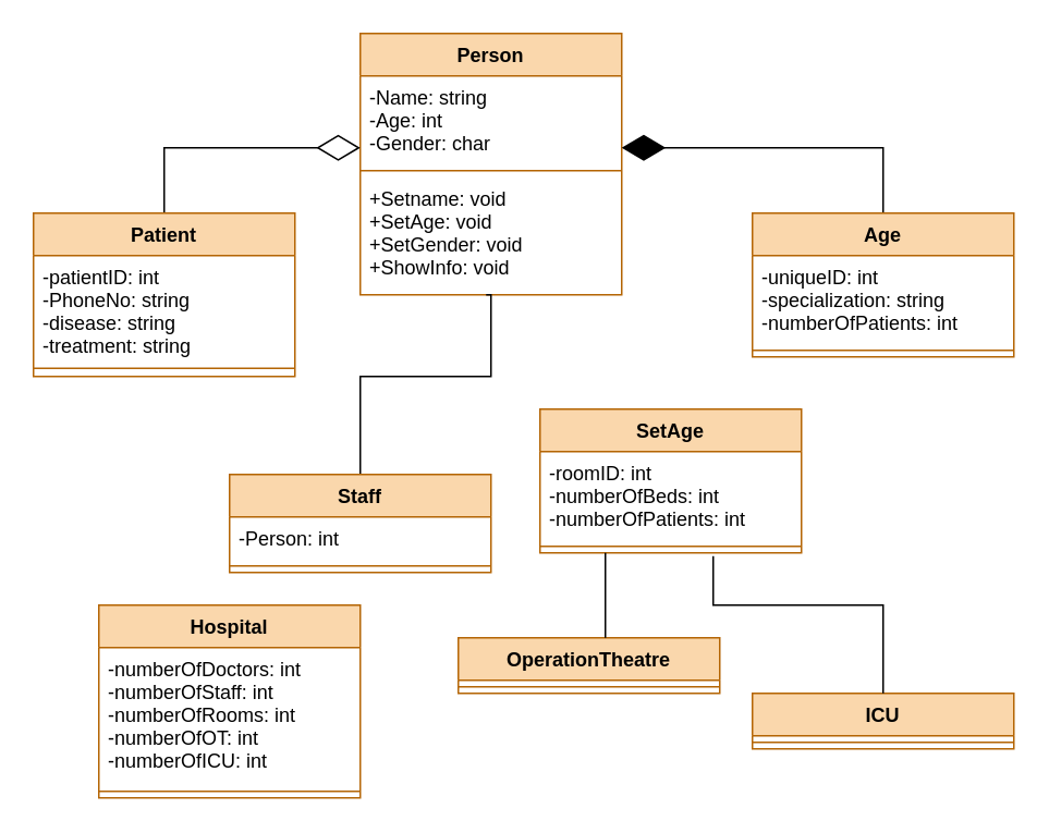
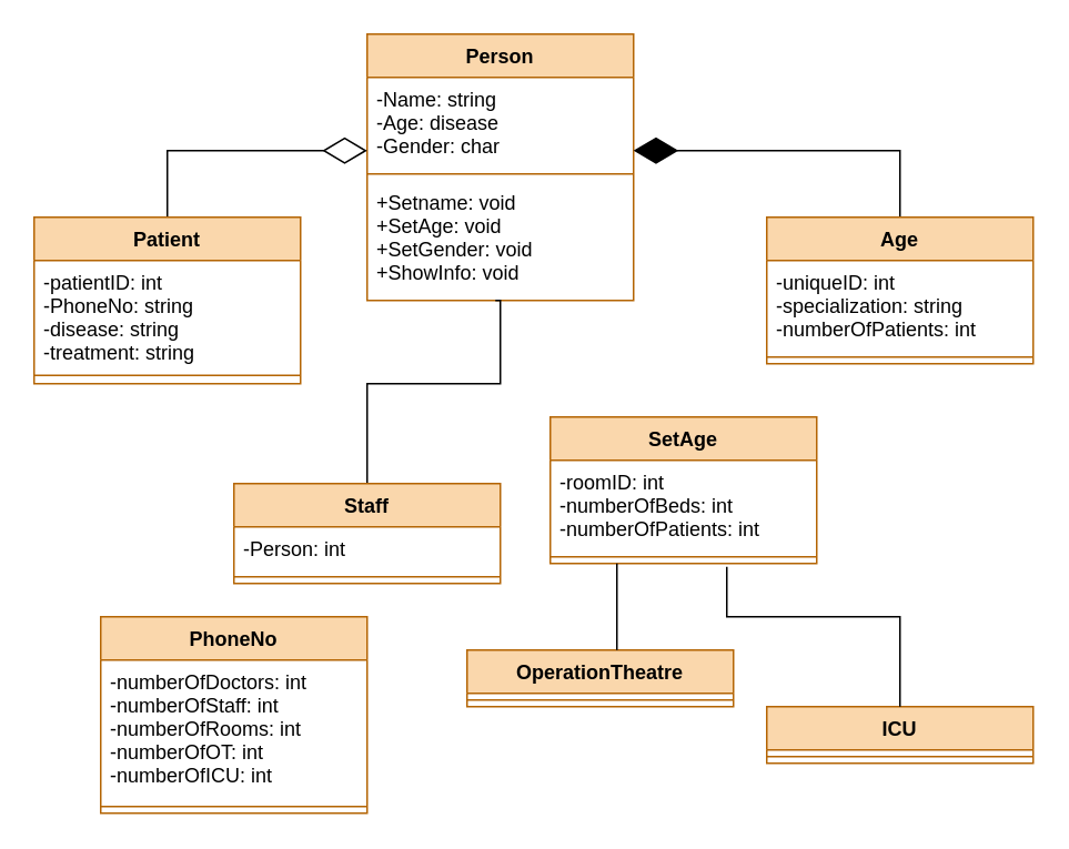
- <mxCell id="3" value="-Name: string&#10;-Age: int&#10;-Gender: char" style="text;strokeColor=none;fillColor=none;align=left;verticalAlign=top;spacingLeft=4;spacingRight=4;overflow=hidden;rotatable=0;points=[[0,0.5],[1,0.5]];portConstraint=eastwest;" vertex="1" parent="2"><mxGeometry y="26" width="160" height="54" as="geometry" /></mxCell>
+ <mxCell id="3" value="-Name: string&#10;-Age: disease&#10;-Gender: char" style="text;strokeColor=none;fillColor=none;align=left;verticalAlign=top;spacingLeft=4;spacingRight=4;overflow=hidden;rotatable=0;points=[[0,0.5],[1,0.5]];portConstraint=eastwest;" vertex="1" parent="2"><mxGeometry y="26" width="160" height="54" as="geometry" /></mxCell>
- <mxCell id="18" value="Hospital" style="swimlane;fontStyle=1;align=center;verticalAlign=top;childLayout=stackLayout;horizontal=1;startSize=26;horizontalStack=0;resizeParent=1;resizeParentMax=0;resizeLast=0;collapsible=1;marginBottom=0;fillColor=#fad7ac;strokeColor=#b46504;" vertex="1" parent="1"><mxGeometry x="60" y="370" width="160" height="118" as="geometry" /></mxCell>
+ <mxCell id="18" value="PhoneNo" style="swimlane;fontStyle=1;align=center;verticalAlign=top;childLayout=stackLayout;horizontal=1;startSize=26;horizontalStack=0;resizeParent=1;resizeParentMax=0;resizeLast=0;collapsible=1;marginBottom=0;fillColor=#fad7ac;strokeColor=#b46504;" vertex="1" parent="1"><mxGeometry x="60" y="370" width="160" height="118" as="geometry" /></mxCell>
